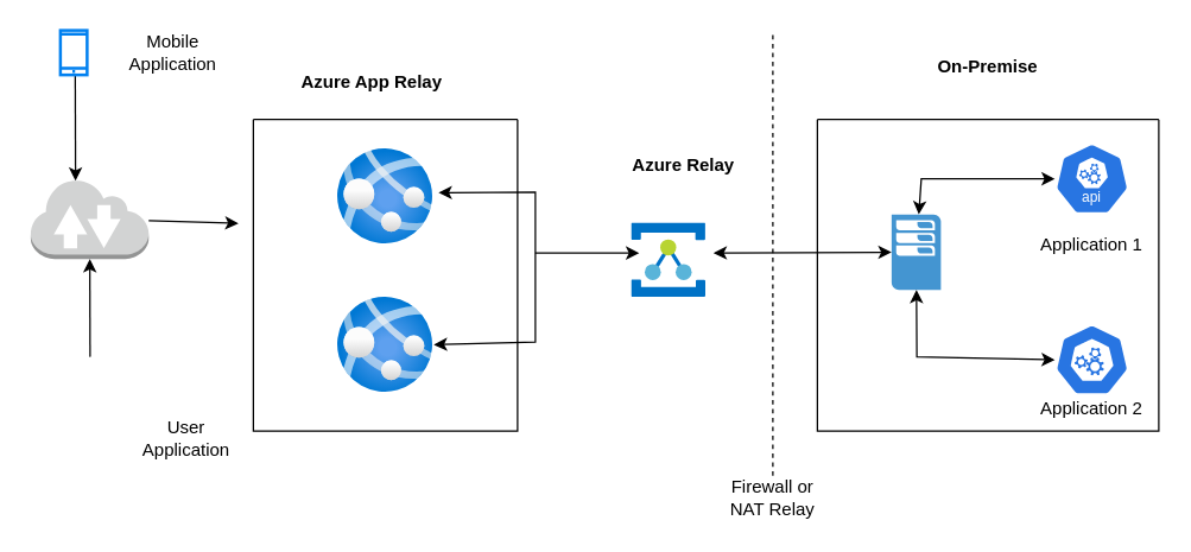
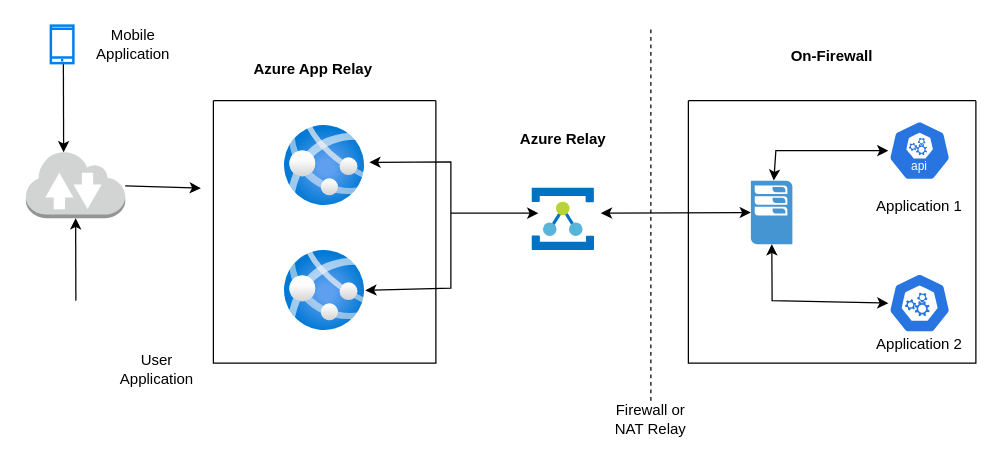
- <mxCell id="23" value="Mobile Application" style="text;html=1;align=center;verticalAlign=middle;whiteSpace=wrap;rounded=0;" vertex="1" parent="1"><mxGeometry x="86" y="20" width="60" height="30" as="geometry" /></mxCell>
+ <mxCell id="23" value="Mobile Application" style="text;html=1;align=center;verticalAlign=middle;whiteSpace=wrap;rounded=0;" vertex="1" parent="1"><mxGeometry x="76" y="20" width="60" height="30" as="geometry" /></mxCell>
- <mxCell id="27" value="&lt;b&gt;On-Premise&lt;/b&gt;" style="text;html=1;align=center;verticalAlign=middle;whiteSpace=wrap;rounded=0;" vertex="1" parent="1"><mxGeometry x="610" y="30" width="110" height="30" as="geometry" /></mxCell>
+ <mxCell id="27" value="&lt;b&gt;On-Firewall&lt;/b&gt;" style="text;html=1;align=center;verticalAlign=middle;whiteSpace=wrap;rounded=0;" vertex="1" parent="1"><mxGeometry x="610" y="30" width="110" height="30" as="geometry" /></mxCell>
- <mxCell id="24" value="&lt;b&gt;Azure Relay&lt;/b&gt;" style="text;html=1;align=center;verticalAlign=middle;whiteSpace=wrap;rounded=0;" vertex="1" parent="1"><mxGeometry x="420" y="96" width="80" height="30" as="geometry" /></mxCell>
+ <mxCell id="24" value="&lt;b&gt;Azure Relay&lt;/b&gt;" style="text;html=1;align=center;verticalAlign=middle;whiteSpace=wrap;rounded=0;" vertex="1" parent="1"><mxGeometry x="410" y="96" width="80" height="30" as="geometry" /></mxCell>
